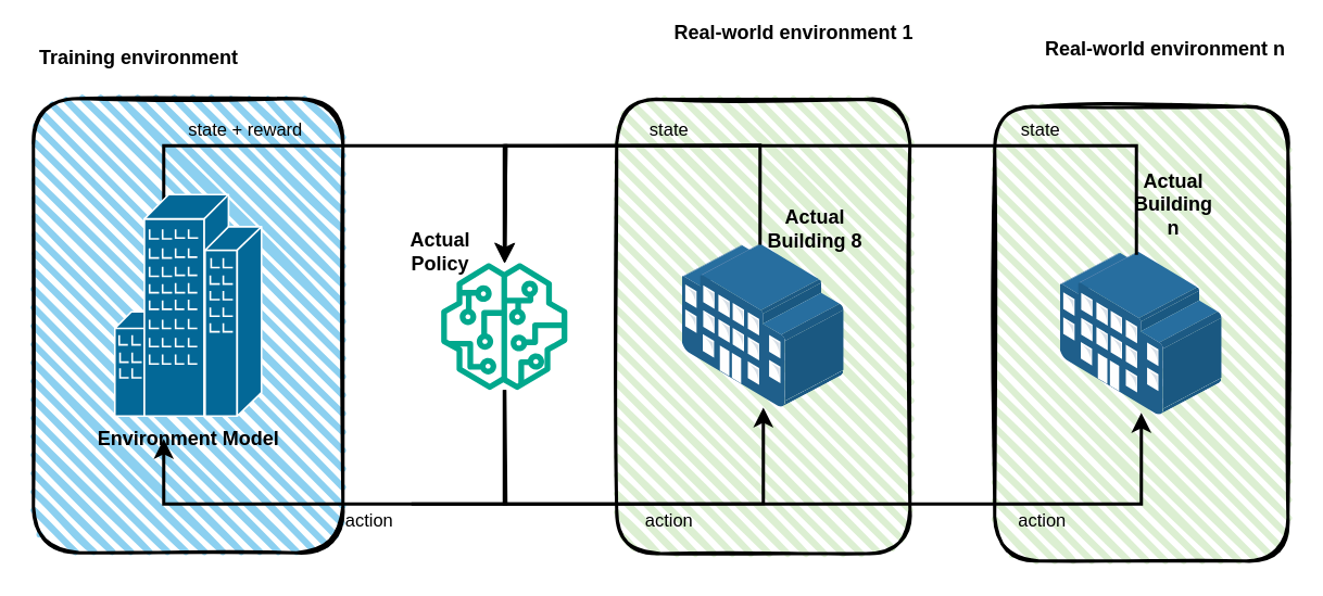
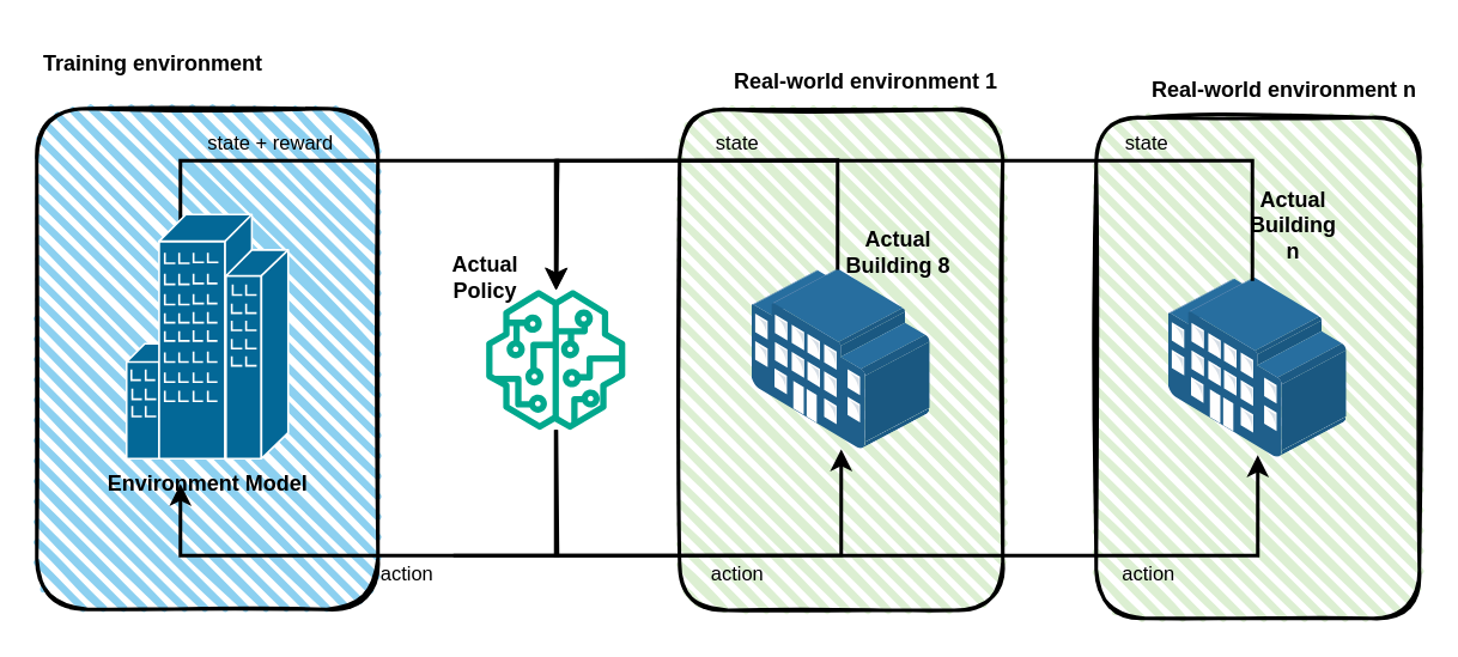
- <mxCell id="13" value="Real-world&amp;nbsp;&lt;span style=&quot;background-color: initial;&quot;&gt;environment 1&lt;/span&gt;" style="text;html=1;align=center;verticalAlign=middle;whiteSpace=wrap;rounded=0;fontStyle=1" parent="1" vertex="1"><mxGeometry x="411" y="9.5" width="152" height="21" as="geometry" /></mxCell>
+ <mxCell id="13" value="Real-world&amp;nbsp;&lt;span style=&quot;background-color: initial;&quot;&gt;environment 1&lt;/span&gt;" style="text;html=1;align=center;verticalAlign=middle;whiteSpace=wrap;rounded=0;fontStyle=1" parent="1" vertex="1"><mxGeometry x="406" y="34.5" width="152" height="21" as="geometry" /></mxCell>
- <mxCell id="17" value="Real-world&amp;nbsp;&lt;span style=&quot;background-color: initial;&quot;&gt;environment n&lt;/span&gt;" style="text;html=1;align=center;verticalAlign=middle;whiteSpace=wrap;rounded=0;fontStyle=1" parent="1" vertex="1"><mxGeometry x="640" y="19" width="150" height="21" as="geometry" /></mxCell>
+ <mxCell id="17" value="Real-world&amp;nbsp;&lt;span style=&quot;background-color: initial;&quot;&gt;environment n&lt;/span&gt;" style="text;html=1;align=center;verticalAlign=middle;whiteSpace=wrap;rounded=0;fontStyle=1" parent="1" vertex="1"><mxGeometry x="640" y="39" width="150" height="21" as="geometry" /></mxCell>
